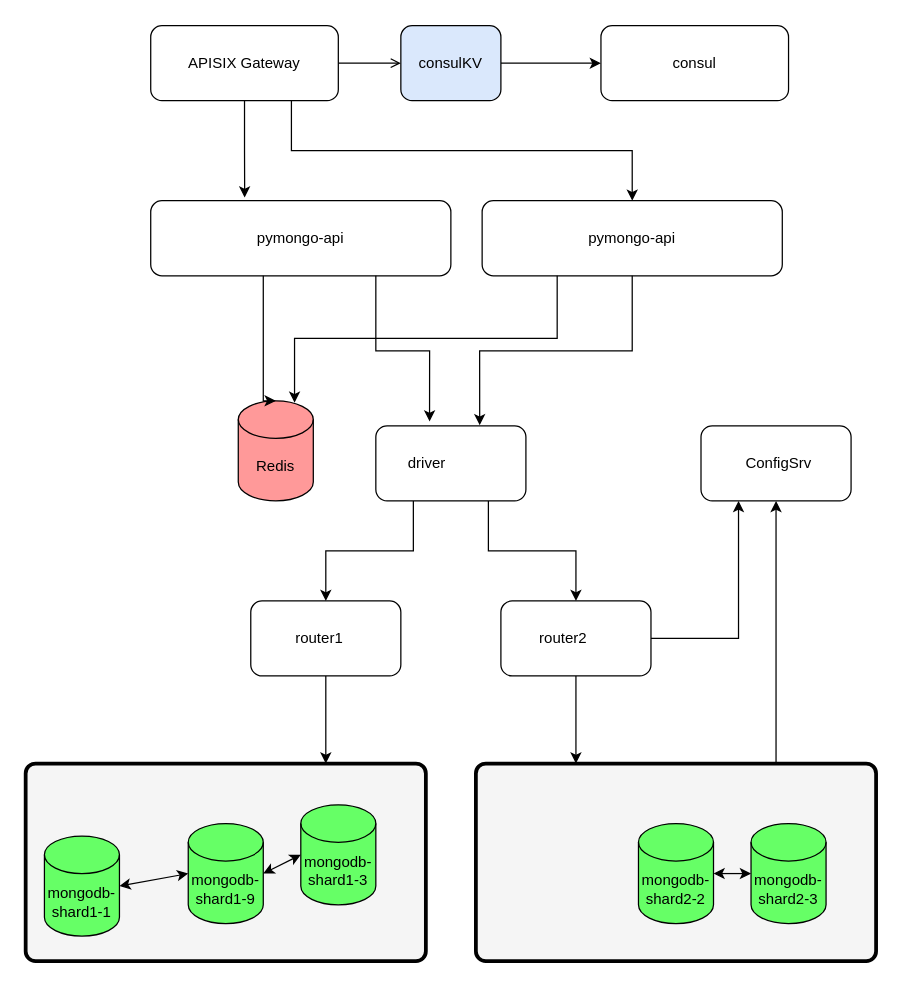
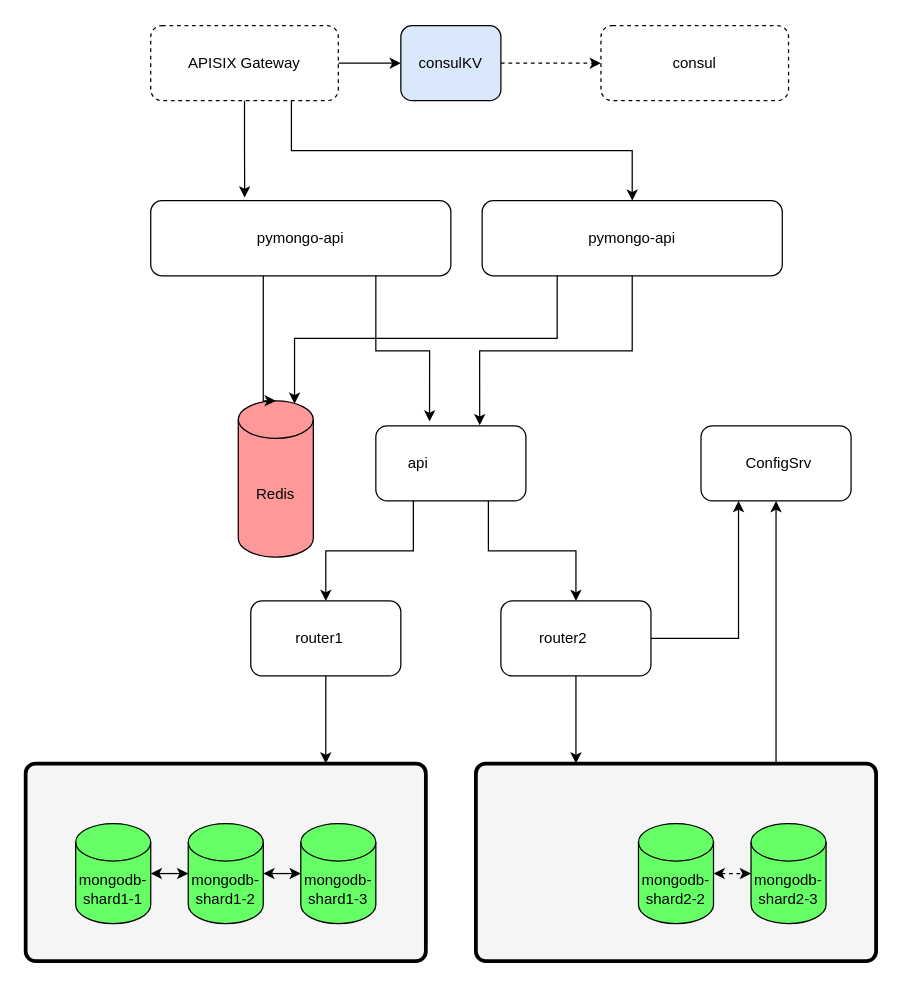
- <mxCell id="35" value="APISIX Gateway" style="rounded=1;whiteSpace=wrap;html=1;" vertex="1" parent="1"><mxGeometry x="120" y="20" width="150" height="60" as="geometry" /></mxCell>
+ <mxCell id="35" value="APISIX Gateway" style="rounded=1;whiteSpace=wrap;html=1;dashed=1;" vertex="1" parent="1"><mxGeometry x="120" y="20" width="150" height="60" as="geometry" /></mxCell>
- <mxCell id="33" style="edgeStyle=orthogonalEdgeStyle;rounded=0;orthogonalLoop=1;jettySize=auto;html=1;exitX=1;exitY=0.5;exitDx=0;exitDy=0;entryX=0;entryY=0.5;entryDx=0;entryDy=0;endArrow=open;" edge="1" parent="1" source="35" target="37"><mxGeometry relative="1" as="geometry" /></mxCell>
+ <mxCell id="33" style="edgeStyle=orthogonalEdgeStyle;rounded=0;orthogonalLoop=1;jettySize=auto;html=1;exitX=1;exitY=0.5;exitDx=0;exitDy=0;entryX=0;entryY=0.5;entryDx=0;entryDy=0;" edge="1" parent="1" source="35" target="37"><mxGeometry relative="1" as="geometry" /></mxCell>
- <mxCell id="36" style="edgeStyle=orthogonalEdgeStyle;rounded=0;orthogonalLoop=1;jettySize=auto;html=1;exitX=1;exitY=0.5;exitDx=0;exitDy=0;entryX=0;entryY=0.5;entryDx=0;entryDy=0;" edge="1" parent="1" source="37" target="38"><mxGeometry relative="1" as="geometry" /></mxCell>
+ <mxCell id="36" style="edgeStyle=orthogonalEdgeStyle;rounded=0;orthogonalLoop=1;jettySize=auto;html=1;exitX=1;exitY=0.5;exitDx=0;exitDy=0;entryX=0;entryY=0.5;entryDx=0;entryDy=0;dashed=1;" edge="1" parent="1" source="37" target="38"><mxGeometry relative="1" as="geometry" /></mxCell>
- <mxCell id="38" value="consul" style="rounded=1;whiteSpace=wrap;html=1;" vertex="1" parent="1"><mxGeometry x="480" y="20" width="150" height="60" as="geometry" /></mxCell>
+ <mxCell id="38" value="consul" style="rounded=1;whiteSpace=wrap;html=1;dashed=1;" vertex="1" parent="1"><mxGeometry x="480" y="20" width="150" height="60" as="geometry" /></mxCell>
- <mxCell id="14" value="Redis" style="shape=cylinder3;whiteSpace=wrap;html=1;boundedLbl=1;backgroundOutline=1;size=15;fillColor=#FF9999;" parent="1" vertex="1"><mxGeometry x="190" y="320" width="60" height="80" as="geometry" /></mxCell>
+ <mxCell id="14" value="Redis" style="shape=cylinder3;whiteSpace=wrap;html=1;boundedLbl=1;backgroundOutline=1;size=15;fillColor=#FF9999;" parent="1" vertex="1"><mxGeometry x="190" y="320" width="60" height="125" as="geometry" /></mxCell>
- <mxCell id="26" value="driver" style="text;strokeColor=none;fillColor=none;align=left;verticalAlign=middle;spacingLeft=4;spacingRight=4;overflow=hidden;points=[[0,0.5],[1,0.5]];portConstraint=eastwest;rotatable=0;whiteSpace=wrap;html=1;" parent="1" vertex="1"><mxGeometry x="320" y="355" width="80" height="30" as="geometry" /></mxCell>
+ <mxCell id="26" value="api" style="text;strokeColor=none;fillColor=none;align=left;verticalAlign=middle;spacingLeft=4;spacingRight=4;overflow=hidden;points=[[0,0.5],[1,0.5]];portConstraint=eastwest;rotatable=0;whiteSpace=wrap;html=1;" parent="1" vertex="1"><mxGeometry x="320" y="355" width="80" height="30" as="geometry" /></mxCell>
- <mxCell id="5" value="mongodb-shard1-3" style="shape=cylinder3;whiteSpace=wrap;html=1;boundedLbl=1;backgroundOutline=1;size=15;fillColor=#66FF66;" parent="1" vertex="1"><mxGeometry x="240" y="643" width="60" height="80" as="geometry" /></mxCell>
+ <mxCell id="5" value="mongodb-shard1-3" style="shape=cylinder3;whiteSpace=wrap;html=1;boundedLbl=1;backgroundOutline=1;size=15;fillColor=#66FF66;" parent="1" vertex="1"><mxGeometry x="240" y="658" width="60" height="80" as="geometry" /></mxCell>
- <mxCell id="13" value="" style="endArrow=classic;startArrow=classic;html=1;rounded=0;exitX=1;exitY=0.5;exitDx=0;exitDy=0;exitPerimeter=0;entryX=0;entryY=0.5;entryDx=0;entryDy=0;entryPerimeter=0;" parent="1" source="11" target="12" edge="1"><mxGeometry width="50" height="50" relative="1" as="geometry"><mxPoint x="610" y="648" as="sourcePoint" /><mxPoint x="660" y="598" as="targetPoint" /></mxGeometry></mxCell>
+ <mxCell id="13" value="" style="endArrow=classic;startArrow=classic;html=1;rounded=0;exitX=1;exitY=0.5;exitDx=0;exitDy=0;exitPerimeter=0;entryX=0;entryY=0.5;entryDx=0;entryDy=0;entryPerimeter=0;dashed=1;" parent="1" source="11" target="12" edge="1"><mxGeometry width="50" height="50" relative="1" as="geometry"><mxPoint x="610" y="648" as="sourcePoint" /><mxPoint x="660" y="598" as="targetPoint" /></mxGeometry></mxCell>
- <mxCell id="6" value="mongodb-shard1-1" style="shape=cylinder3;whiteSpace=wrap;html=1;boundedLbl=1;backgroundOutline=1;size=15;fillColor=#66FF66;" parent="1" vertex="1"><mxGeometry x="35" y="668" width="60" height="80" as="geometry" /></mxCell>
+ <mxCell id="6" value="mongodb-shard1-1" style="shape=cylinder3;whiteSpace=wrap;html=1;boundedLbl=1;backgroundOutline=1;size=15;fillColor=#66FF66;" parent="1" vertex="1"><mxGeometry x="60" y="658" width="60" height="80" as="geometry" /></mxCell>
- <mxCell id="4" value="mongodb-shard1-9" style="shape=cylinder3;whiteSpace=wrap;html=1;boundedLbl=1;backgroundOutline=1;size=15;fillColor=#66FF66;" parent="1" vertex="1"><mxGeometry x="150" y="658" width="60" height="80" as="geometry" /></mxCell>
+ <mxCell id="4" value="mongodb-shard1-2" style="shape=cylinder3;whiteSpace=wrap;html=1;boundedLbl=1;backgroundOutline=1;size=15;fillColor=#66FF66;" parent="1" vertex="1"><mxGeometry x="150" y="658" width="60" height="80" as="geometry" /></mxCell>
